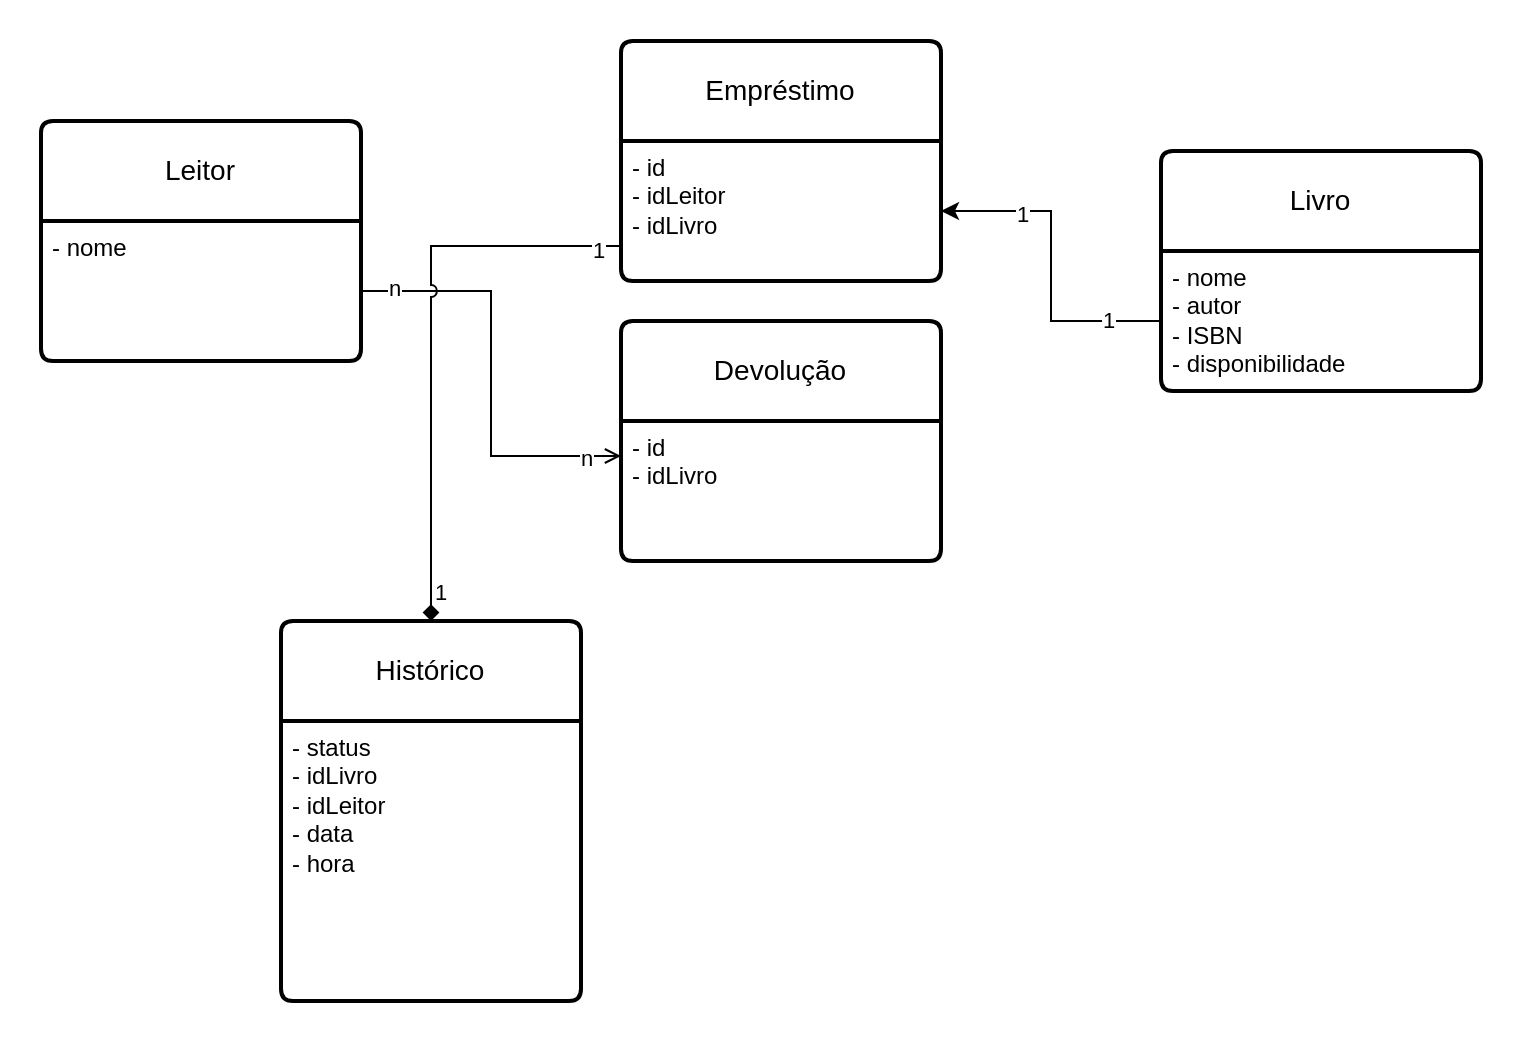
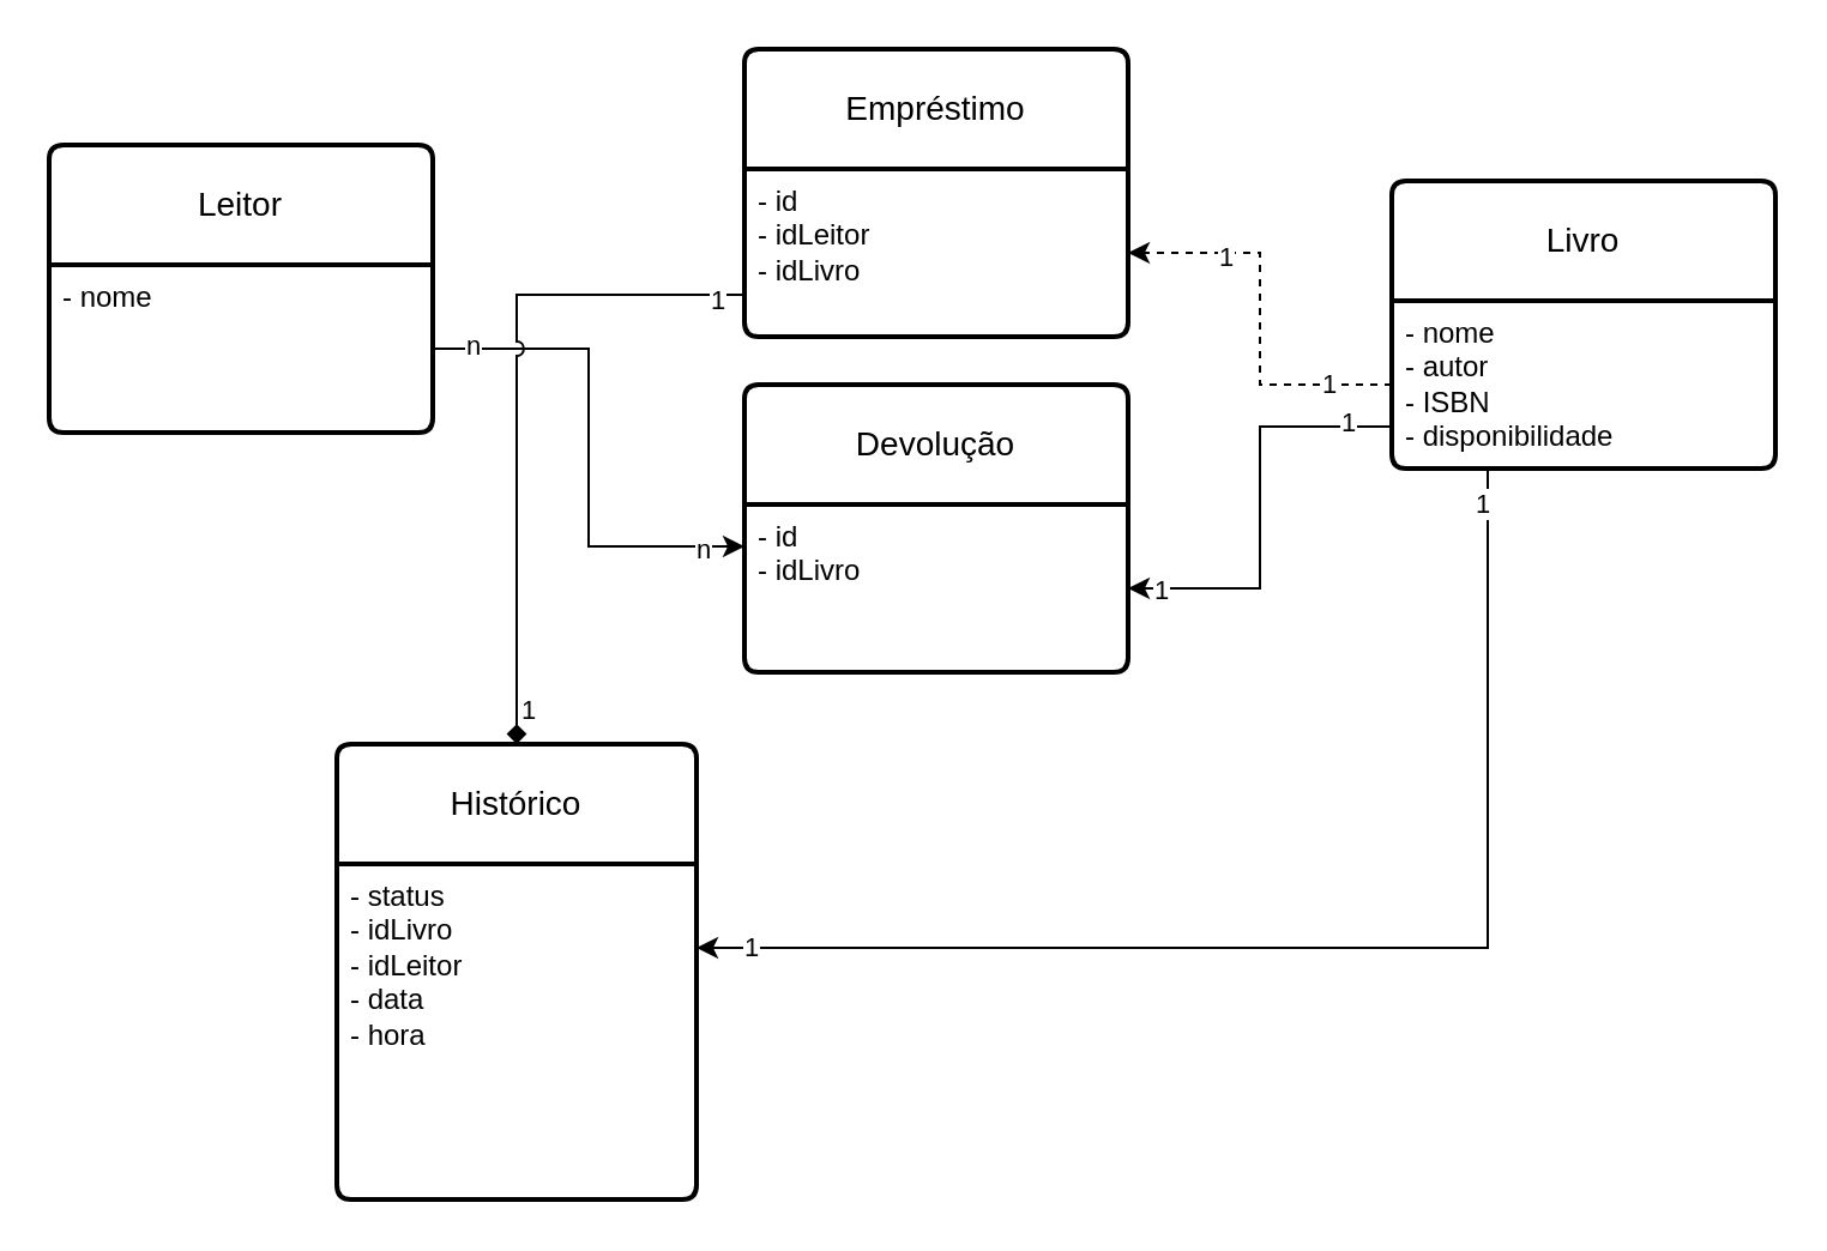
- <mxCell id="13" style="edgeStyle=orthogonalEdgeStyle;rounded=0;orthogonalLoop=1;jettySize=auto;html=1;exitX=0;exitY=0.5;exitDx=0;exitDy=0;entryX=1;entryY=0.5;entryDx=0;entryDy=0;" edge="1" parent="1" source="3" target="7"><mxGeometry relative="1" as="geometry" /></mxCell>
+ <mxCell id="13" style="edgeStyle=orthogonalEdgeStyle;rounded=0;orthogonalLoop=1;jettySize=auto;html=1;exitX=0;exitY=0.5;exitDx=0;exitDy=0;entryX=1;entryY=0.5;entryDx=0;entryDy=0;dashed=1;" edge="1" parent="1" source="3" target="7"><mxGeometry relative="1" as="geometry" /></mxCell>
+ <mxCell id="19" style="edgeStyle=orthogonalEdgeStyle;rounded=0;orthogonalLoop=1;jettySize=auto;html=1;exitX=0;exitY=0.75;exitDx=0;exitDy=0;entryX=1;entryY=0.5;entryDx=0;entryDy=0;" edge="1" parent="1" source="3" target="9"><mxGeometry relative="1" as="geometry" /></mxCell>
+ <mxCell id="20" value="1" style="edgeLabel;html=1;align=center;verticalAlign=middle;resizable=0;points=[];" vertex="1" connectable="0" parent="19"><mxGeometry x="0.844" relative="1" as="geometry"><mxPoint as="offset" /></mxGeometry></mxCell>
+ <mxCell id="21" value="1" style="edgeLabel;html=1;align=center;verticalAlign=middle;resizable=0;points=[];" vertex="1" connectable="0" parent="19"><mxGeometry x="-0.785" y="-2" relative="1" as="geometry"><mxPoint as="offset" /></mxGeometry></mxCell>
- <mxCell id="16" style="edgeStyle=orthogonalEdgeStyle;rounded=0;orthogonalLoop=1;jettySize=auto;html=1;exitX=1;exitY=0.5;exitDx=0;exitDy=0;entryX=0;entryY=0.25;entryDx=0;entryDy=0;endArrow=open;" edge="1" parent="1" source="5" target="9"><mxGeometry relative="1" as="geometry" /></mxCell>
+ <mxCell id="16" style="edgeStyle=orthogonalEdgeStyle;rounded=0;orthogonalLoop=1;jettySize=auto;html=1;exitX=1;exitY=0.5;exitDx=0;exitDy=0;entryX=0;entryY=0.25;entryDx=0;entryDy=0;" edge="1" parent="1" source="5" target="9"><mxGeometry relative="1" as="geometry" /></mxCell>
+ <mxCell id="25" style="edgeStyle=orthogonalEdgeStyle;rounded=0;orthogonalLoop=1;jettySize=auto;html=1;exitX=0.25;exitY=1;exitDx=0;exitDy=0;entryX=1;entryY=0.25;entryDx=0;entryDy=0;" edge="1" parent="1" source="3" target="12"><mxGeometry relative="1" as="geometry" /></mxCell>
+ <mxCell id="26" value="1" style="edgeLabel;html=1;align=center;verticalAlign=middle;resizable=0;points=[];" vertex="1" connectable="0" parent="25"><mxGeometry x="0.913" y="-1" relative="1" as="geometry"><mxPoint x="-1" as="offset" /></mxGeometry></mxCell>
+ <mxCell id="27" value="1" style="edgeLabel;html=1;align=center;verticalAlign=middle;resizable=0;points=[];" vertex="1" connectable="0" parent="25"><mxGeometry x="-0.946" y="-3" relative="1" as="geometry"><mxPoint as="offset" /></mxGeometry></mxCell>
